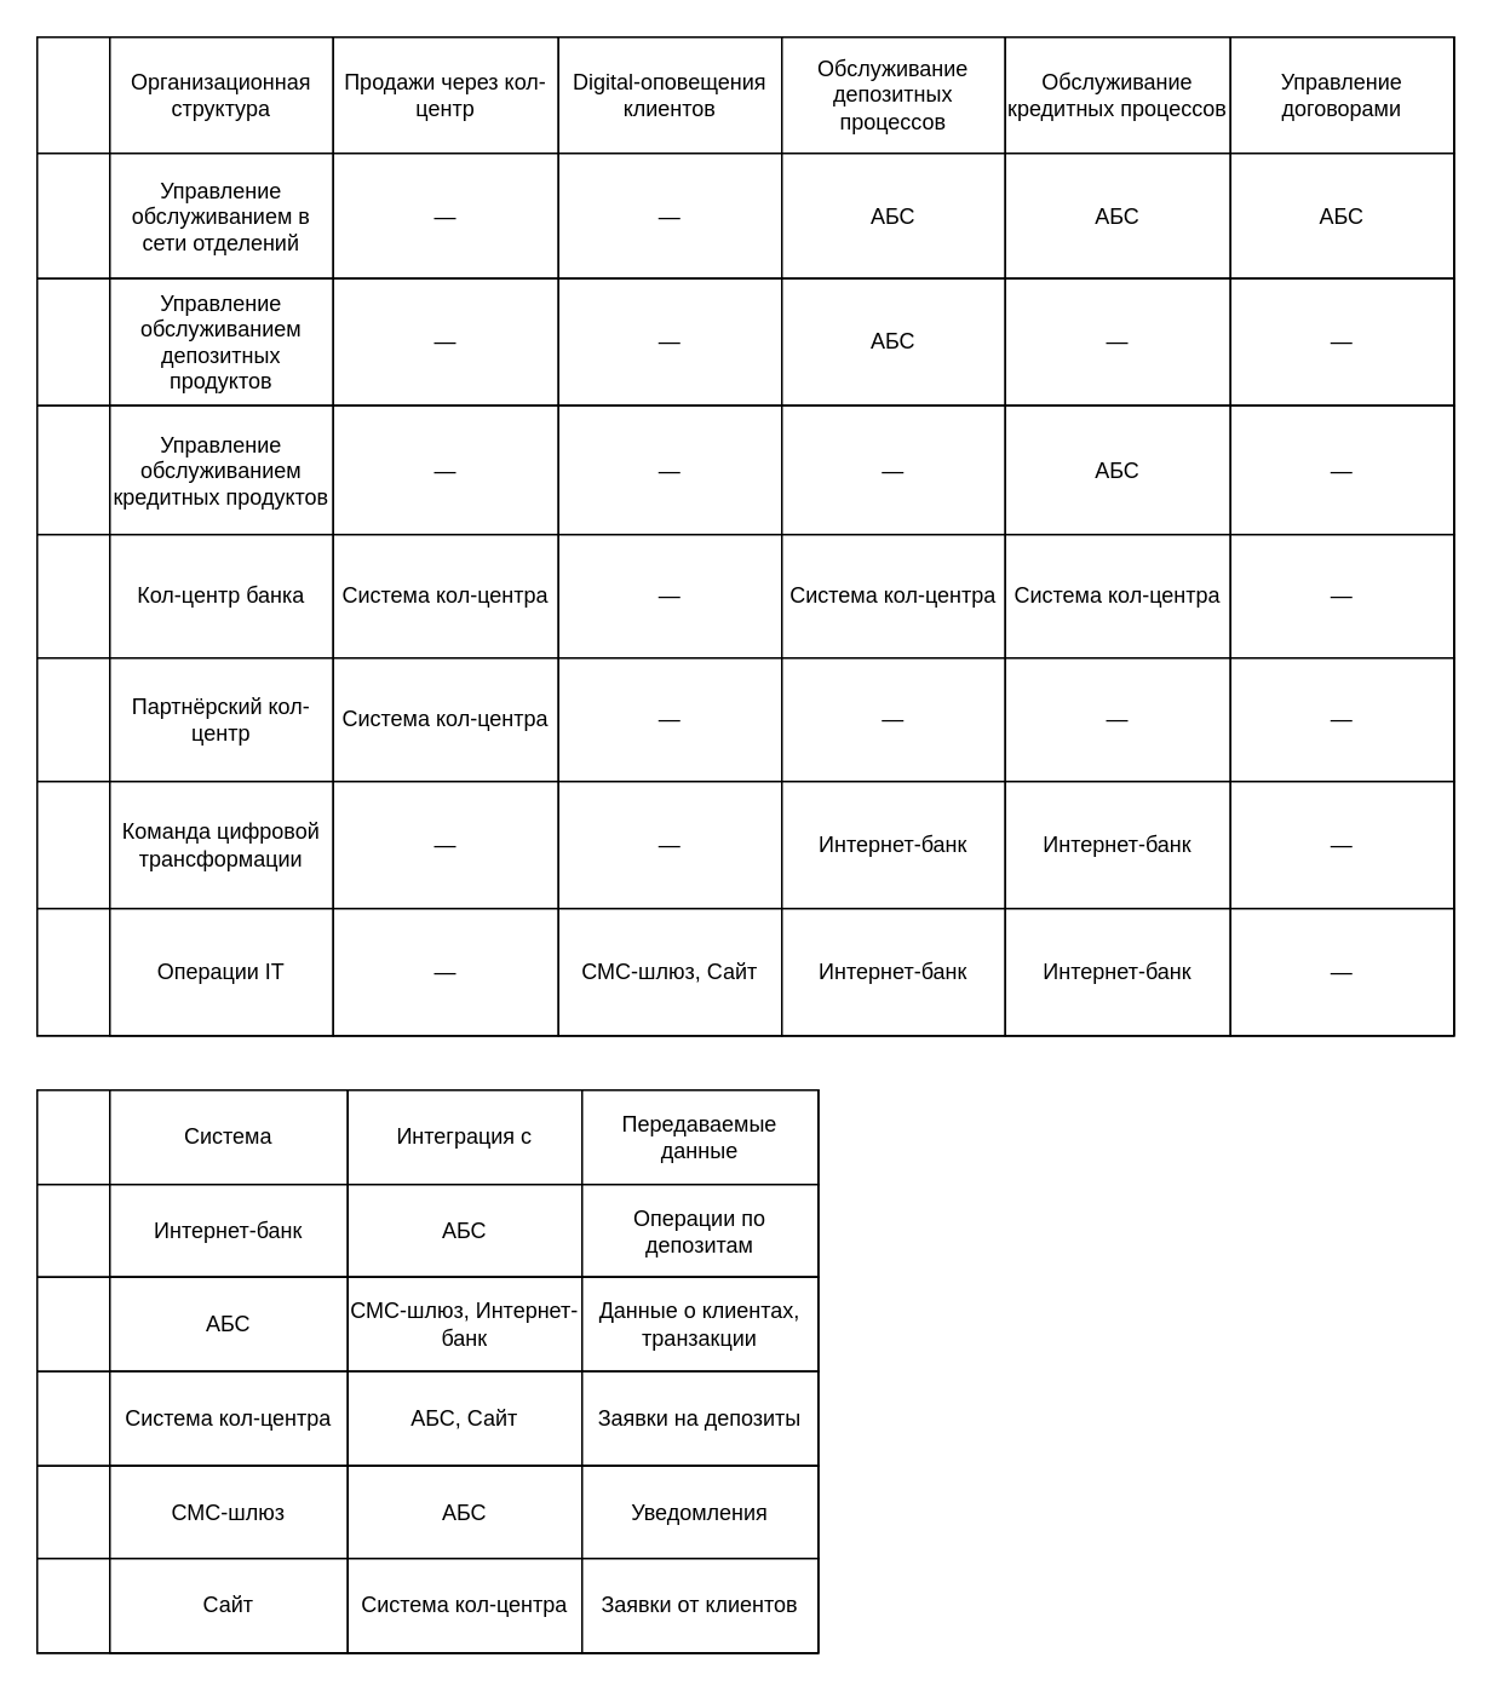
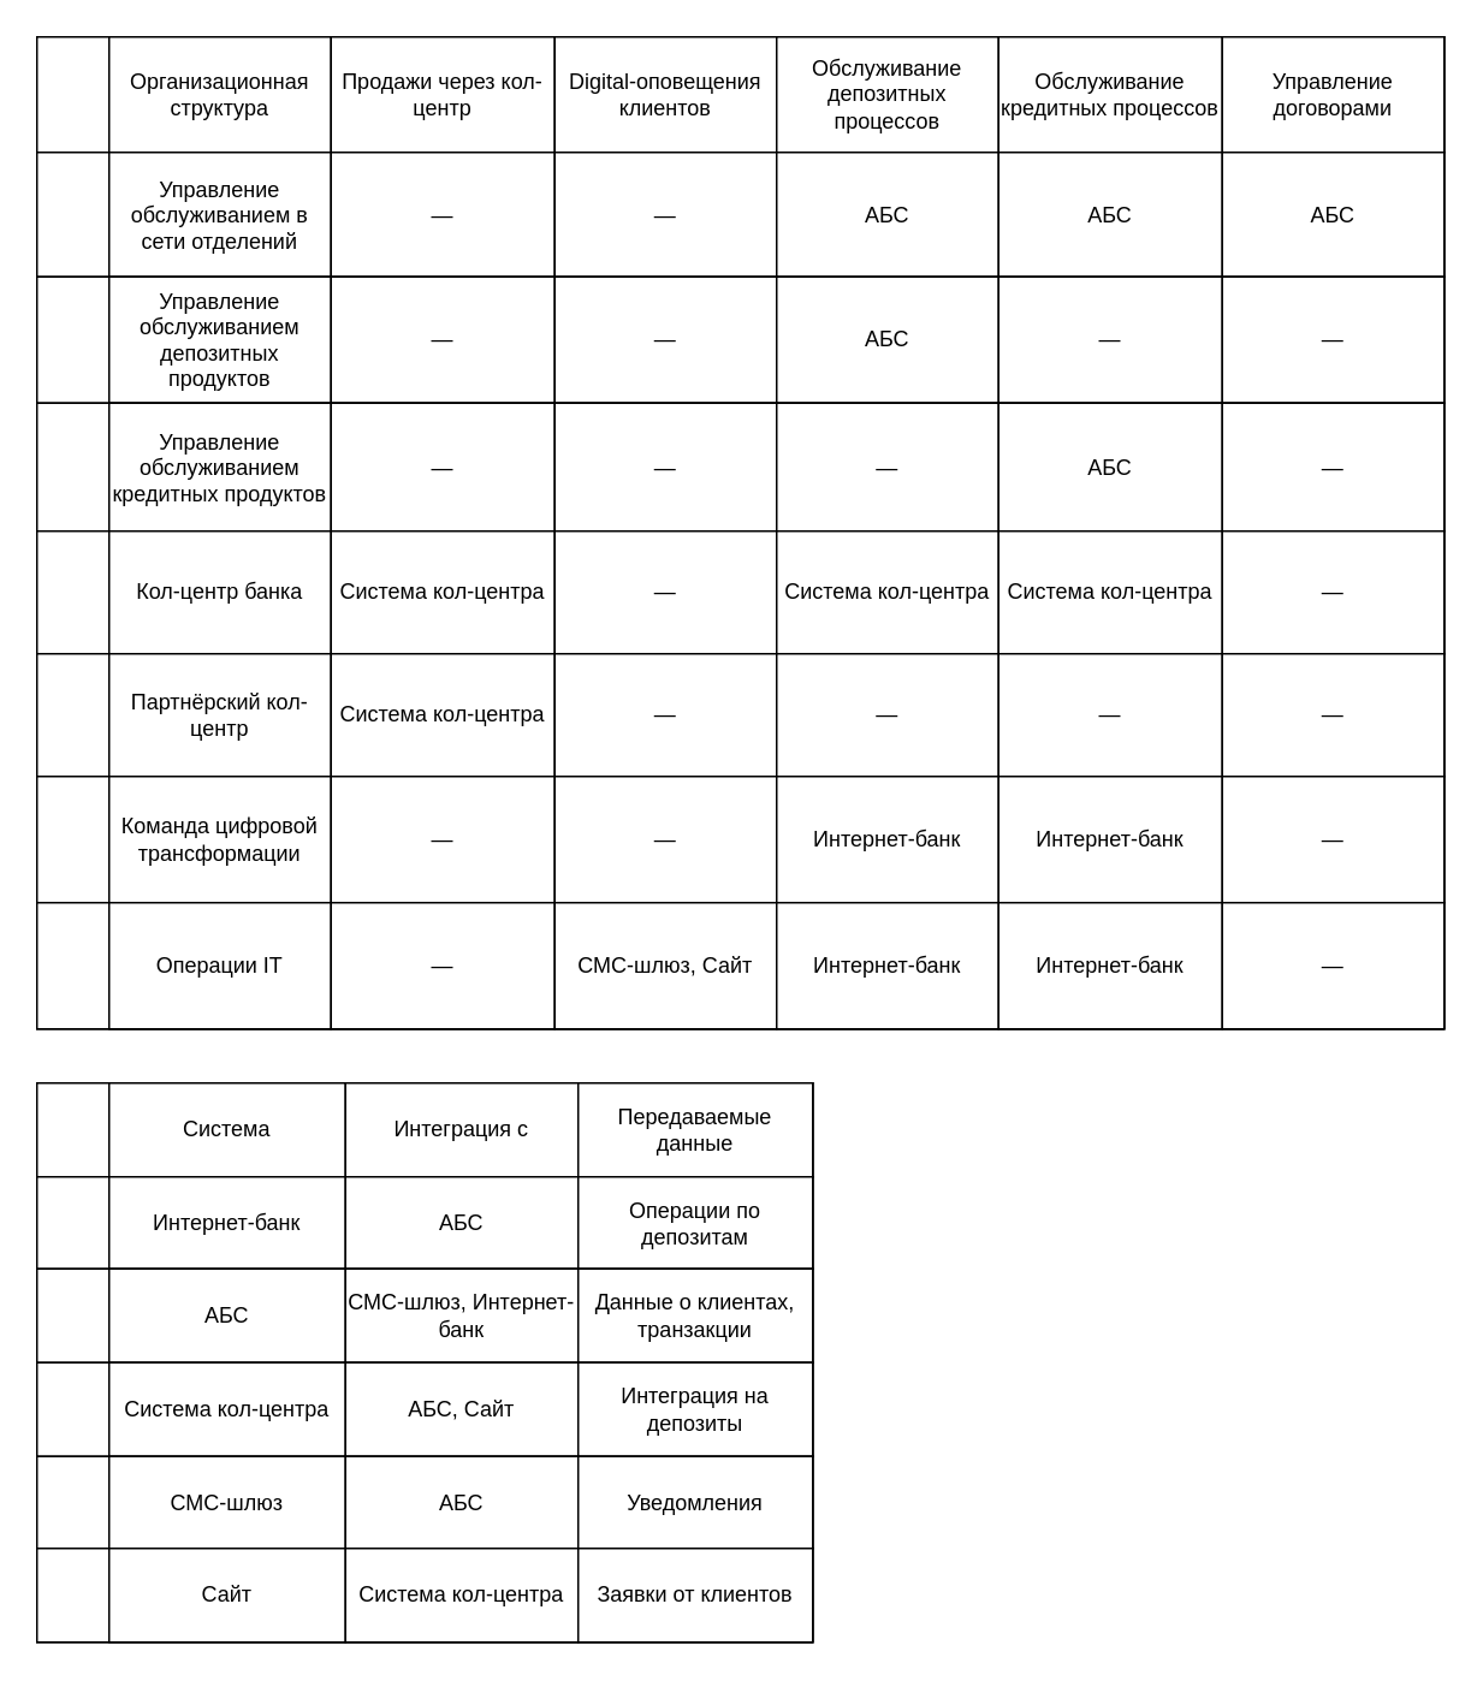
- <mxCell id="75" value="Заявки на депозиты" style="shape=partialRectangle;html=1;whiteSpace=wrap;" vertex="1" parent="72"><mxGeometry x="300" width="130" height="52" as="geometry"><mxRectangle width="130" height="52" as="alternateBounds" /></mxGeometry></mxCell>
+ <mxCell id="75" value="Интеграция на депозиты" style="shape=partialRectangle;html=1;whiteSpace=wrap;" vertex="1" parent="72"><mxGeometry x="300" width="130" height="52" as="geometry"><mxRectangle width="130" height="52" as="alternateBounds" /></mxGeometry></mxCell>
